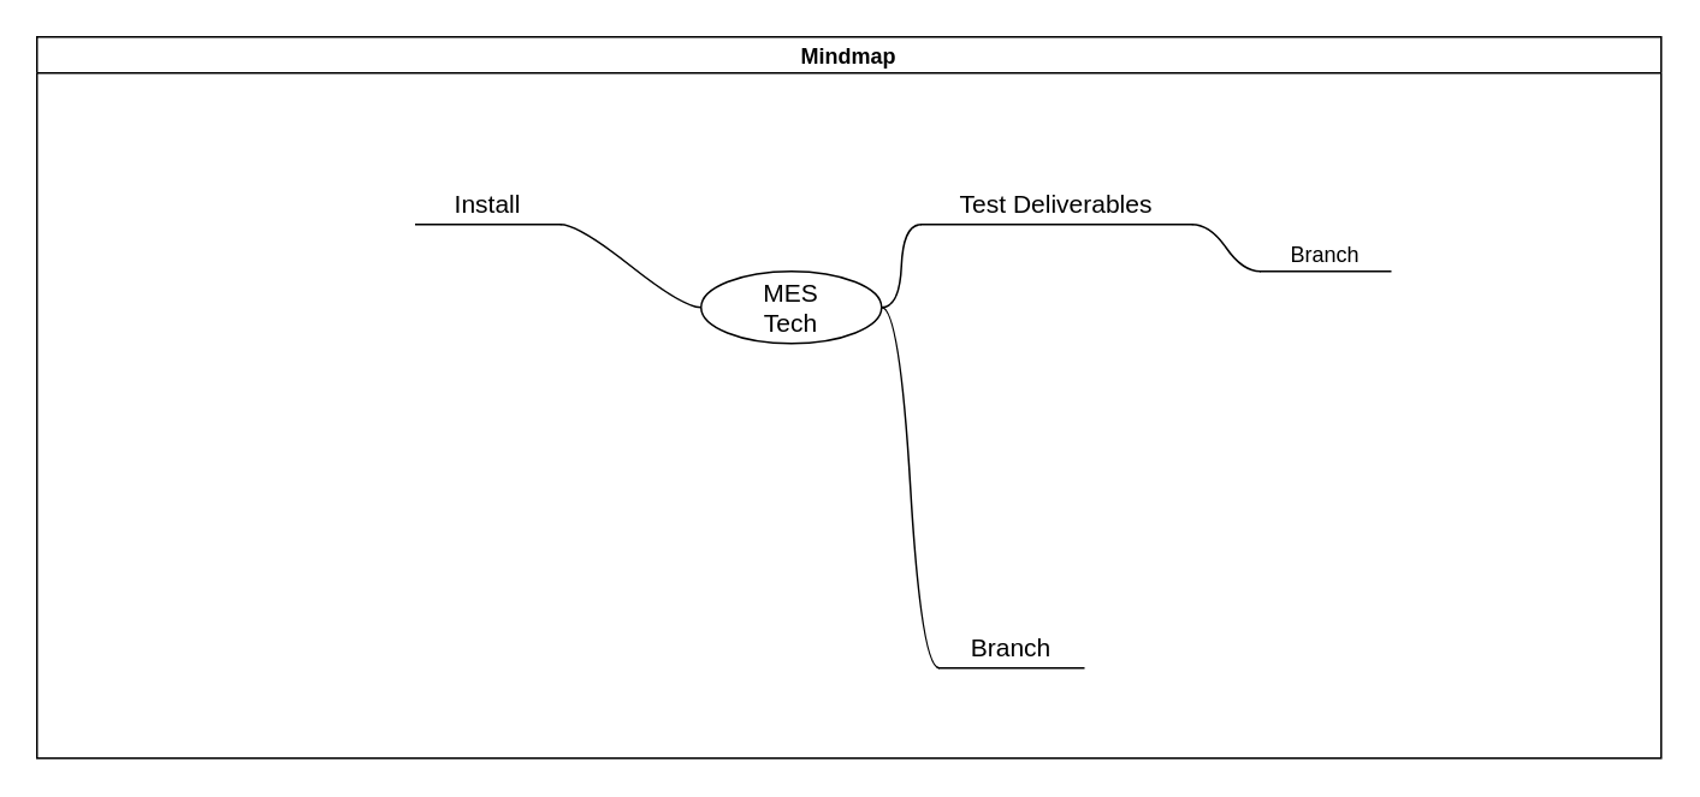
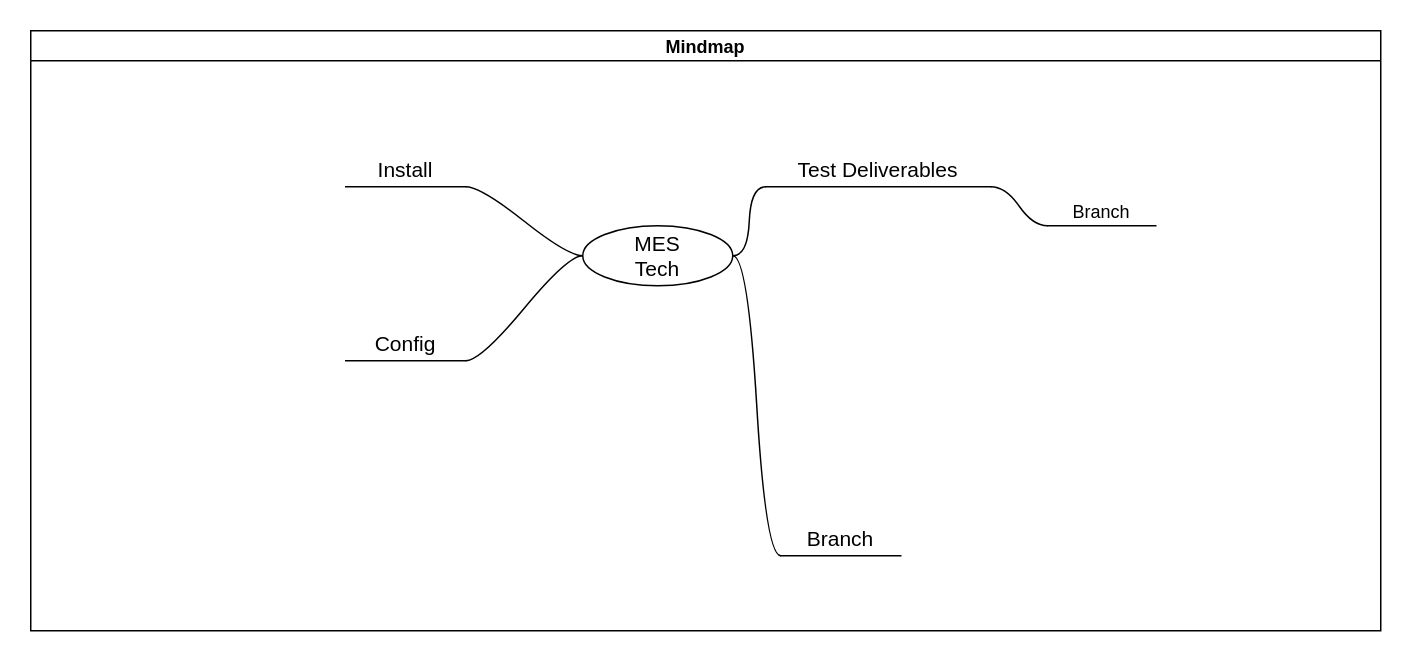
+ <mxCell id="4" value="" style="edgeStyle=entityRelationEdgeStyle;startArrow=none;endArrow=none;segment=10;curved=1;sourcePerimeterSpacing=0;targetPerimeterSpacing=0;rounded=0;" edge="1" parent="2" source="5" target="7"><mxGeometry relative="1" as="geometry" /></mxCell>
+ <mxCell id="7" value="&lt;font style=&quot;font-size: 14px;&quot;&gt;Config&lt;/font&gt;" style="whiteSpace=wrap;html=1;shape=partialRectangle;top=0;left=0;bottom=1;right=0;points=[[0,1],[1,1]];fillColor=none;align=center;verticalAlign=bottom;routingCenterY=0.5;snapToPoint=1;autosize=1;treeFolding=1;treeMoving=1;newEdgeStyle={&quot;edgeStyle&quot;:&quot;entityRelationEdgeStyle&quot;,&quot;startArrow&quot;:&quot;none&quot;,&quot;endArrow&quot;:&quot;none&quot;,&quot;segment&quot;:10,&quot;curved&quot;:1,&quot;sourcePerimeterSpacing&quot;:0,&quot;targetPerimeterSpacing&quot;:0};" vertex="1" parent="2"><mxGeometry x="210" y="190" width="80" height="30" as="geometry" /></mxCell>
